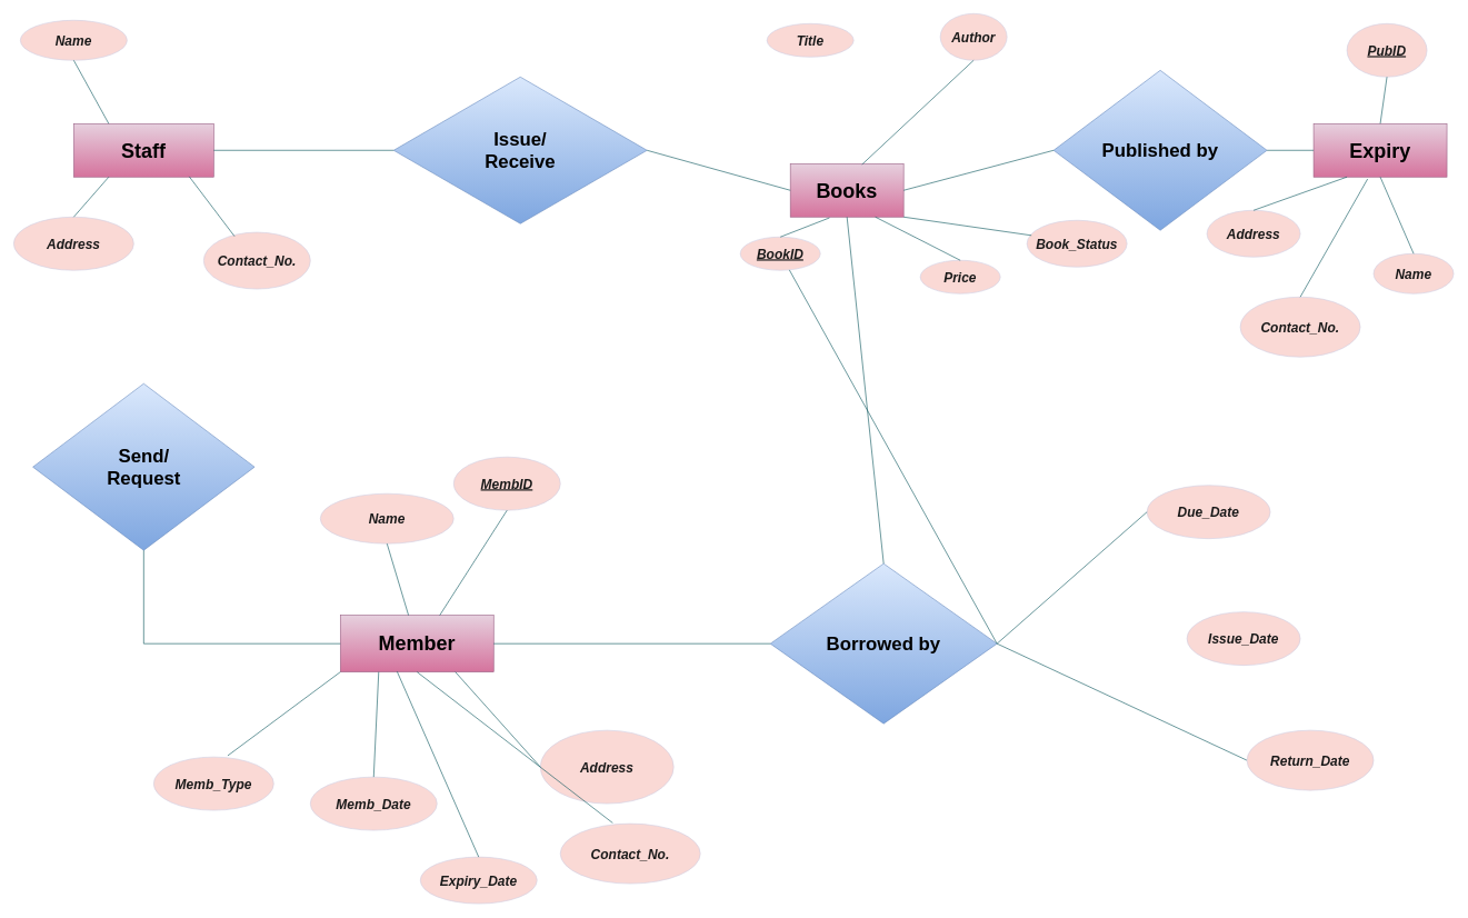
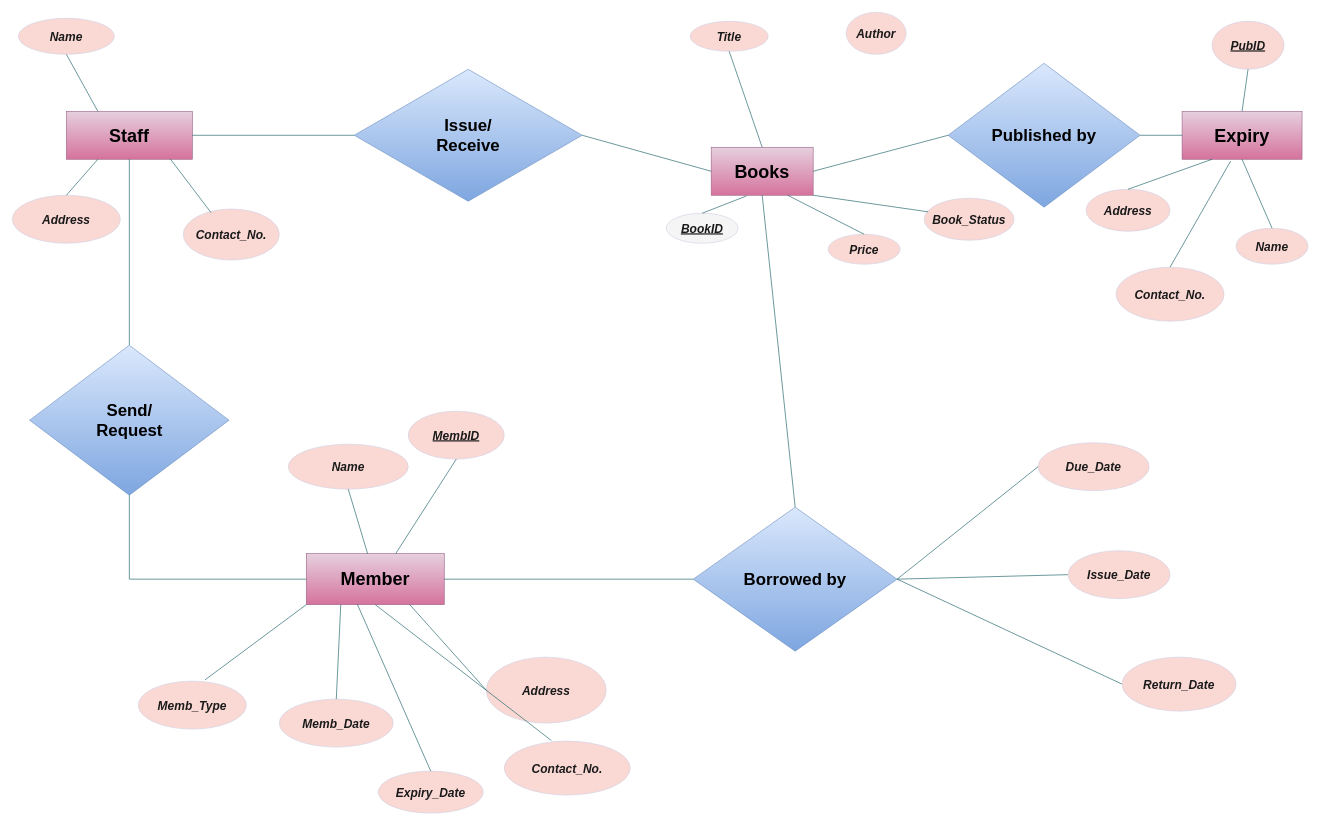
+ <mxCell id="4" value="" style="endArrow=none;html=1;rounded=0;strokeColor=#09555B;fontColor=#1A1A1A;entryX=0.5;entryY=1;entryDx=0;entryDy=0;exitX=0.5;exitY=0;exitDx=0;exitDy=0;" parent="1" source="3" target="2" edge="1"><mxGeometry width="50" height="50" relative="1" as="geometry"><mxPoint x="1340" y="185" as="sourcePoint" /><mxPoint x="1230" y="75" as="targetPoint" /></mxGeometry></mxCell>
- <mxCell id="11" value="" style="endArrow=none;html=1;rounded=0;strokeColor=#09555B;fontColor=#1A1A1A;entryX=0.5;entryY=1;entryDx=0;entryDy=0;exitX=0.633;exitY=0.015;exitDx=0;exitDy=0;exitPerimeter=0;" parent="1" source="3" target="10" edge="1"><mxGeometry width="50" height="50" relative="1" as="geometry"><mxPoint x="1360" y="185" as="sourcePoint" /><mxPoint x="1390" y="135" as="targetPoint" /></mxGeometry></mxCell>
- <mxCell id="7" value="BookID" style="ellipse;whiteSpace=wrap;html=1;strokeColor=#D0CEE2;fontColor=#1A1A1A;fillColor=#FAD9D5;fontStyle=7;fontSize=20;" parent="1" vertex="1"><mxGeometry y="355" width="120" height="50" as="geometry" x="1110" /></mxCell>
+ <mxCell id="7" value="BookID" style="ellipse;whiteSpace=wrap;html=1;strokeColor=#D0CEE2;fontColor=#1A1A1A;fillColor=#f5f5f5;fontStyle=7;fontSize=20;" parent="1" vertex="1"><mxGeometry y="355" width="120" height="50" as="geometry" x="1110" /></mxCell>
+ <mxCell id="57" value="" style="endArrow=none;html=1;rounded=0;strokeColor=#09555B;fontColor=#1A1A1A;entryX=0.5;entryY=1;entryDx=0;entryDy=0;exitX=0.5;exitY=0;exitDx=0;exitDy=0;" parent="1" source="58" target="43" edge="1"><mxGeometry width="50" height="50" relative="1" as="geometry"><mxPoint x="220" y="595" as="sourcePoint" /><mxPoint x="1120" y="485" as="targetPoint" /></mxGeometry></mxCell>
- <mxCell id="24" value="Due_Date" style="ellipse;whiteSpace=wrap;html=1;strokeColor=#D0CEE2;fontColor=#1A1A1A;fillColor=#FAD9D5;fontStyle=3;fontSize=20;" parent="1" vertex="1"><mxGeometry x="1720" y="727.5" width="185" height="80" as="geometry" /></mxCell>
+ <mxCell id="24" value="Due_Date" style="ellipse;whiteSpace=wrap;html=1;strokeColor=#D0CEE2;fontColor=#1A1A1A;fillColor=#FAD9D5;fontStyle=3;fontSize=20;" parent="1" vertex="1"><mxGeometry x="1730" y="737.5" width="185" height="80" as="geometry" /></mxCell>
- <mxCell id="28" value="" style="endArrow=none;html=1;rounded=0;strokeColor=#09555B;fontColor=#1A1A1A;exitX=1;exitY=0.5;exitDx=0;exitDy=0;" parent="1" source="23" target="7" edge="1"><mxGeometry width="50" height="50" relative="1" as="geometry"><mxPoint x="1330" y="685" as="sourcePoint" /><mxPoint x="1810" y="965" as="targetPoint" /></mxGeometry></mxCell>
+ <mxCell id="28" value="" style="endArrow=none;html=1;rounded=0;strokeColor=#09555B;fontColor=#1A1A1A;exitX=1;exitY=0.5;exitDx=0;exitDy=0;entryX=0;entryY=0.5;entryDx=0;entryDy=0;" parent="1" source="23" target="29" edge="1"><mxGeometry width="50" height="50" relative="1" as="geometry"><mxPoint x="1330" y="685" as="sourcePoint" /><mxPoint x="1810" y="965" as="targetPoint" /></mxGeometry></mxCell>
